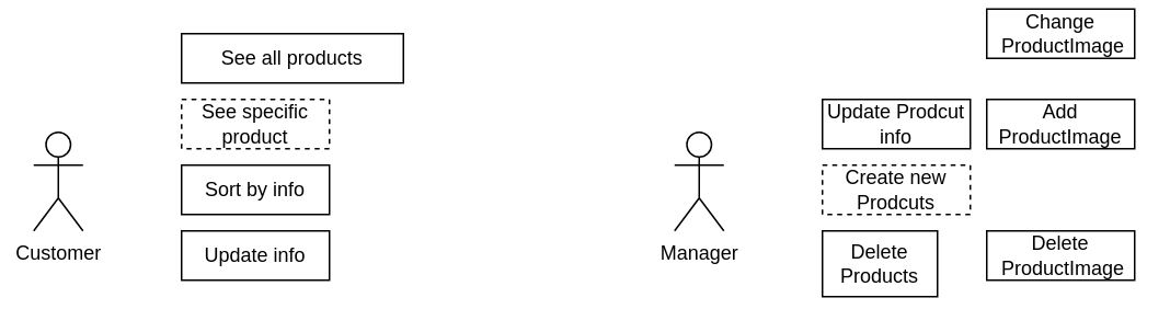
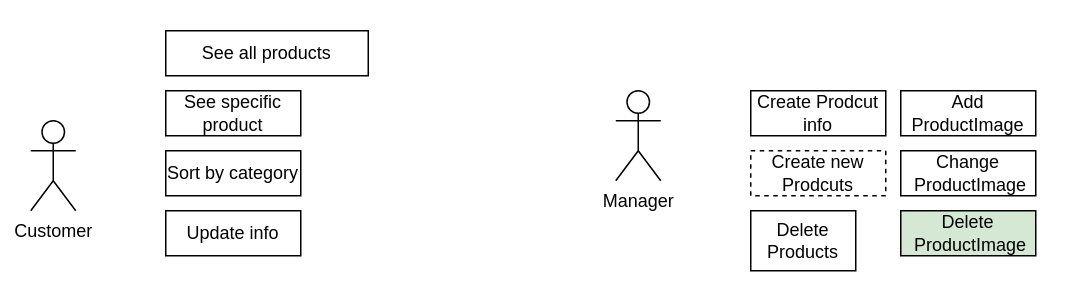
- <mxCell id="12" value="Change&lt;div&gt;&amp;nbsp;ProductImage&lt;/div&gt;" style="rounded=0;whiteSpace=wrap;html=1;" parent="1" vertex="1"><mxGeometry x="600" y="5" width="90" height="30" as="geometry" /></mxCell>
+ <mxCell id="12" value="Change&lt;div&gt;&amp;nbsp;ProductImage&lt;/div&gt;" style="rounded=0;whiteSpace=wrap;html=1;" parent="1" vertex="1"><mxGeometry x="600" y="100" width="90" height="30" as="geometry" /></mxCell>
- <mxCell id="5" value="See specific product" style="rounded=0;whiteSpace=wrap;html=1;dashed=1;" parent="1" vertex="1"><mxGeometry x="110" y="60" width="90" height="30" as="geometry" /></mxCell>
+ <mxCell id="5" value="See specific product" style="rounded=0;whiteSpace=wrap;html=1;" parent="1" vertex="1"><mxGeometry x="110" y="60" width="90" height="30" as="geometry" /></mxCell>
- <mxCell id="8" value="Update Prodcut info" style="rounded=0;whiteSpace=wrap;html=1;" parent="1" vertex="1"><mxGeometry x="500" y="60" width="90" height="30" as="geometry" /></mxCell>
+ <mxCell id="8" value="Create Prodcut info" style="rounded=0;whiteSpace=wrap;html=1;" parent="1" vertex="1"><mxGeometry x="500" y="60" width="90" height="30" as="geometry" /></mxCell>
- <mxCell id="3" value="Manager" style="shape=umlActor;verticalLabelPosition=bottom;verticalAlign=top;html=1;outlineConnect=0;" parent="1" vertex="1"><mxGeometry x="410" y="80" width="30" height="60" as="geometry" /></mxCell>
+ <mxCell id="3" value="Manager" style="shape=umlActor;verticalLabelPosition=bottom;verticalAlign=top;html=1;outlineConnect=0;" parent="1" vertex="1"><mxGeometry x="410" y="60" width="30" height="60" as="geometry" /></mxCell>
- <mxCell id="6" value="Sort by info" style="rounded=0;whiteSpace=wrap;html=1;" parent="1" vertex="1"><mxGeometry x="110" y="100" width="90" height="30" as="geometry" /></mxCell>
+ <mxCell id="6" value="Sort by category" style="rounded=0;whiteSpace=wrap;html=1;" parent="1" vertex="1"><mxGeometry x="110" y="100" width="90" height="30" as="geometry" /></mxCell>
- <mxCell id="13" value="Delete&lt;br&gt;&lt;div&gt;&amp;nbsp;ProductImage&lt;/div&gt;" style="rounded=0;whiteSpace=wrap;html=1;" parent="1" vertex="1"><mxGeometry x="600" y="140" width="90" height="30" as="geometry" /></mxCell>
+ <mxCell id="13" value="Delete&lt;br&gt;&lt;div&gt;&amp;nbsp;ProductImage&lt;/div&gt;" style="rounded=0;whiteSpace=wrap;html=1;fillColor=#d5e8d4;" parent="1" vertex="1"><mxGeometry x="600" y="140" width="90" height="30" as="geometry" /></mxCell>
